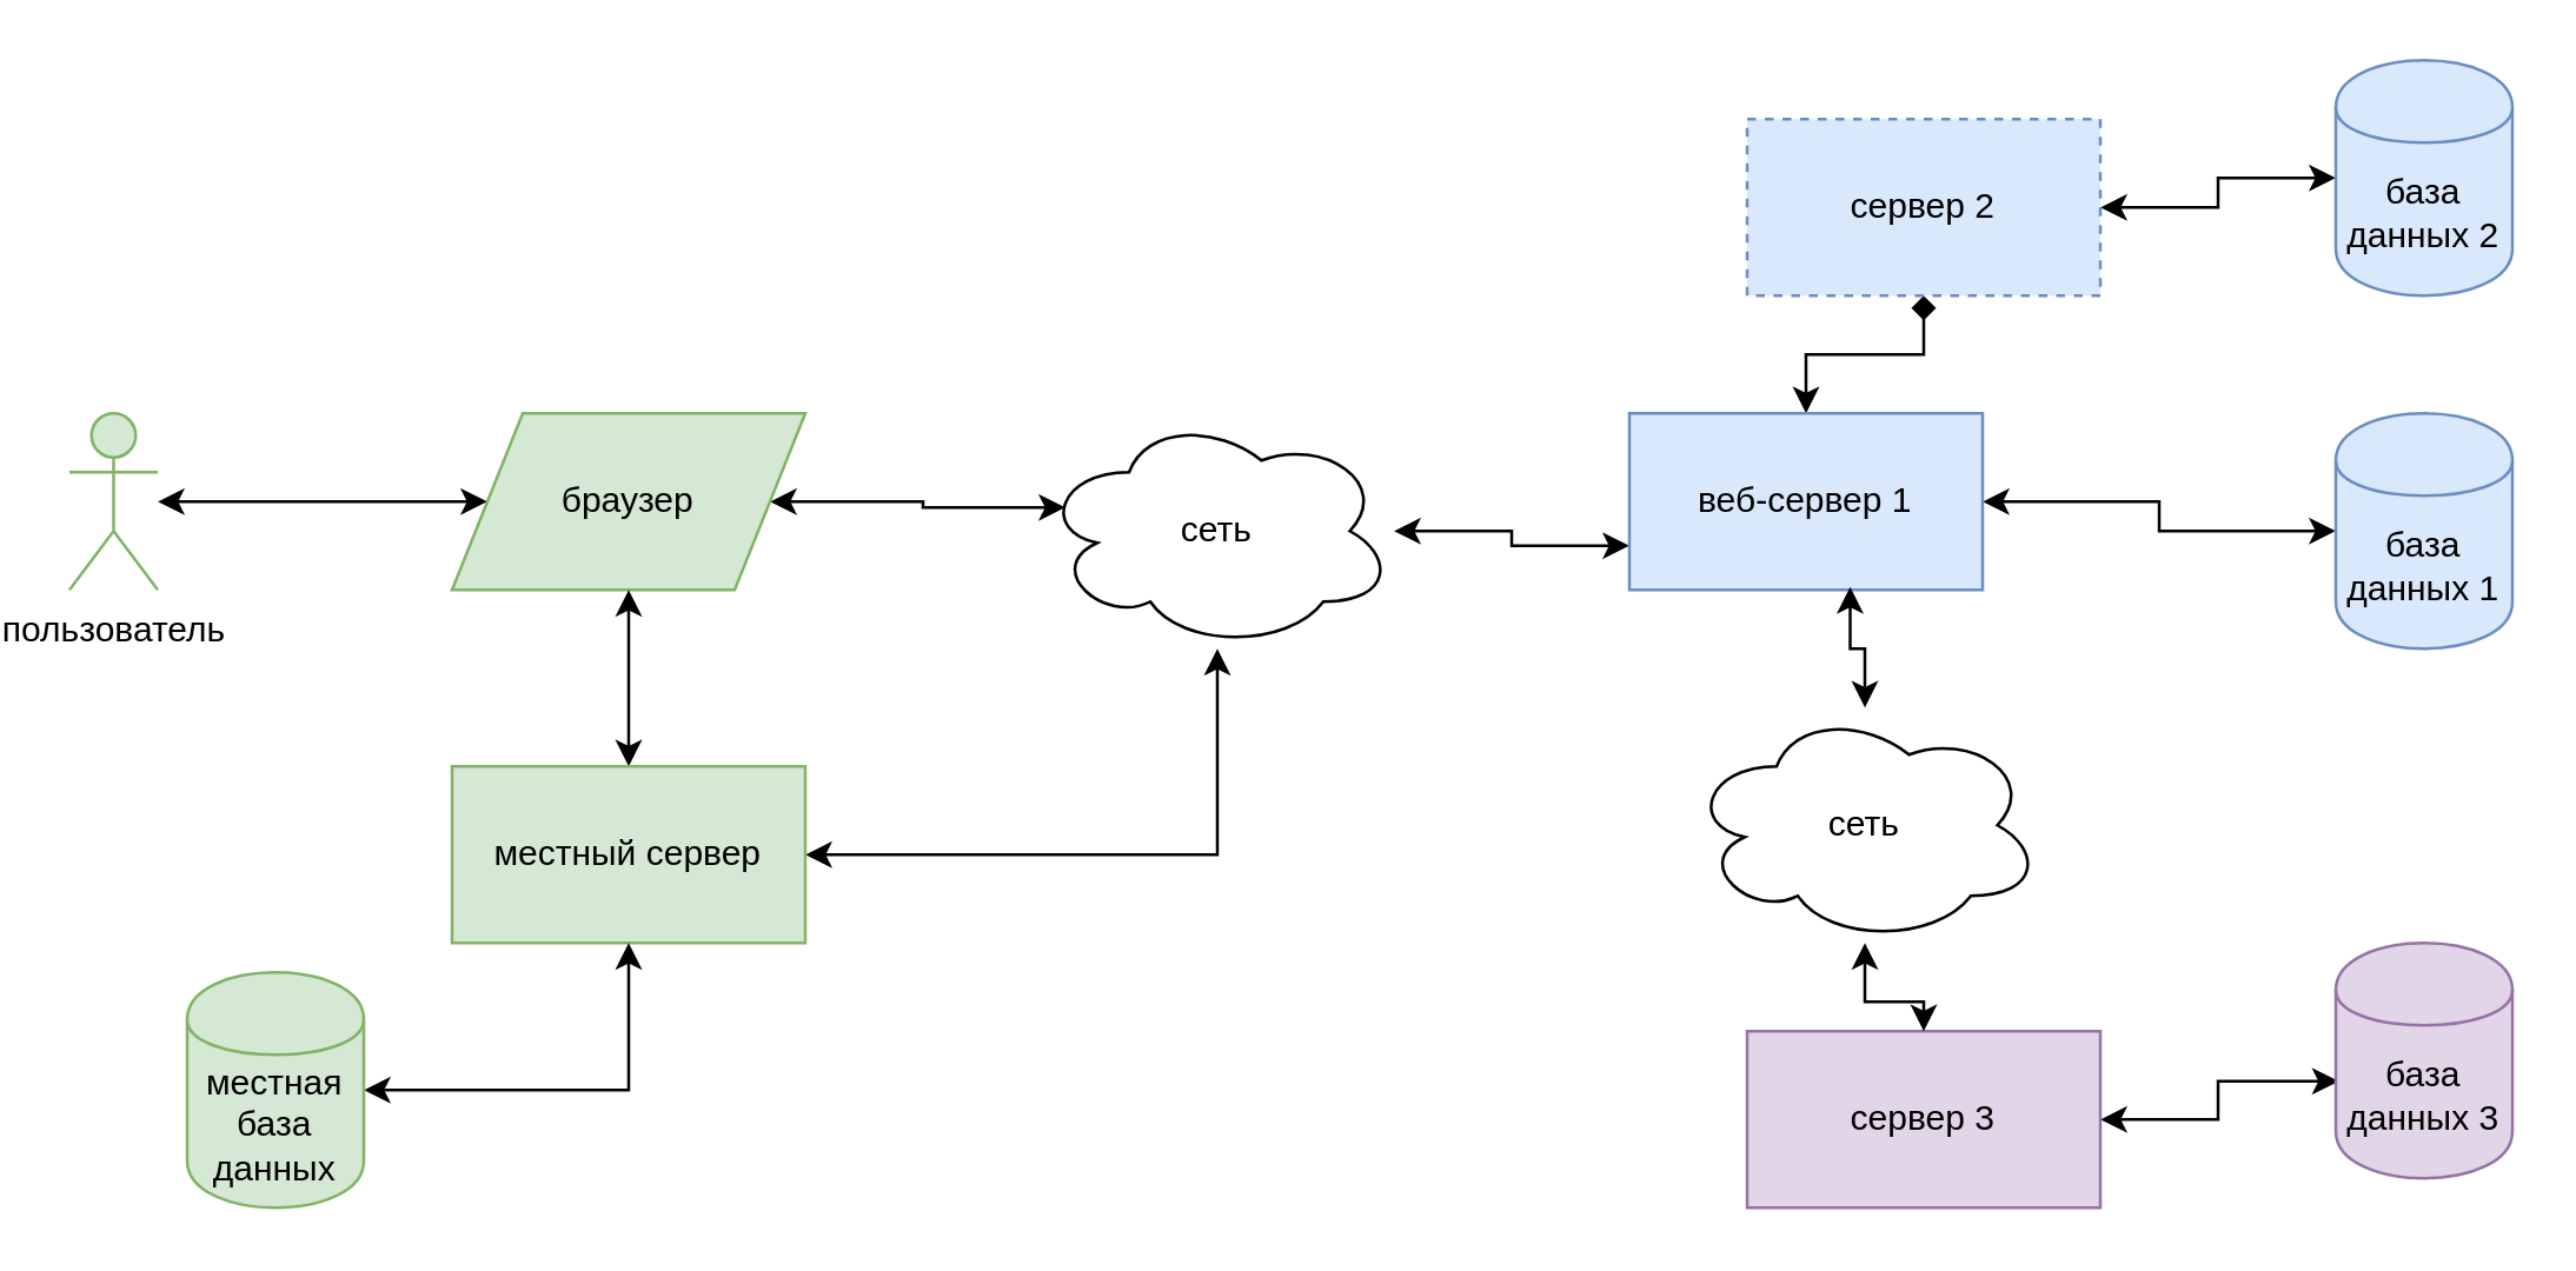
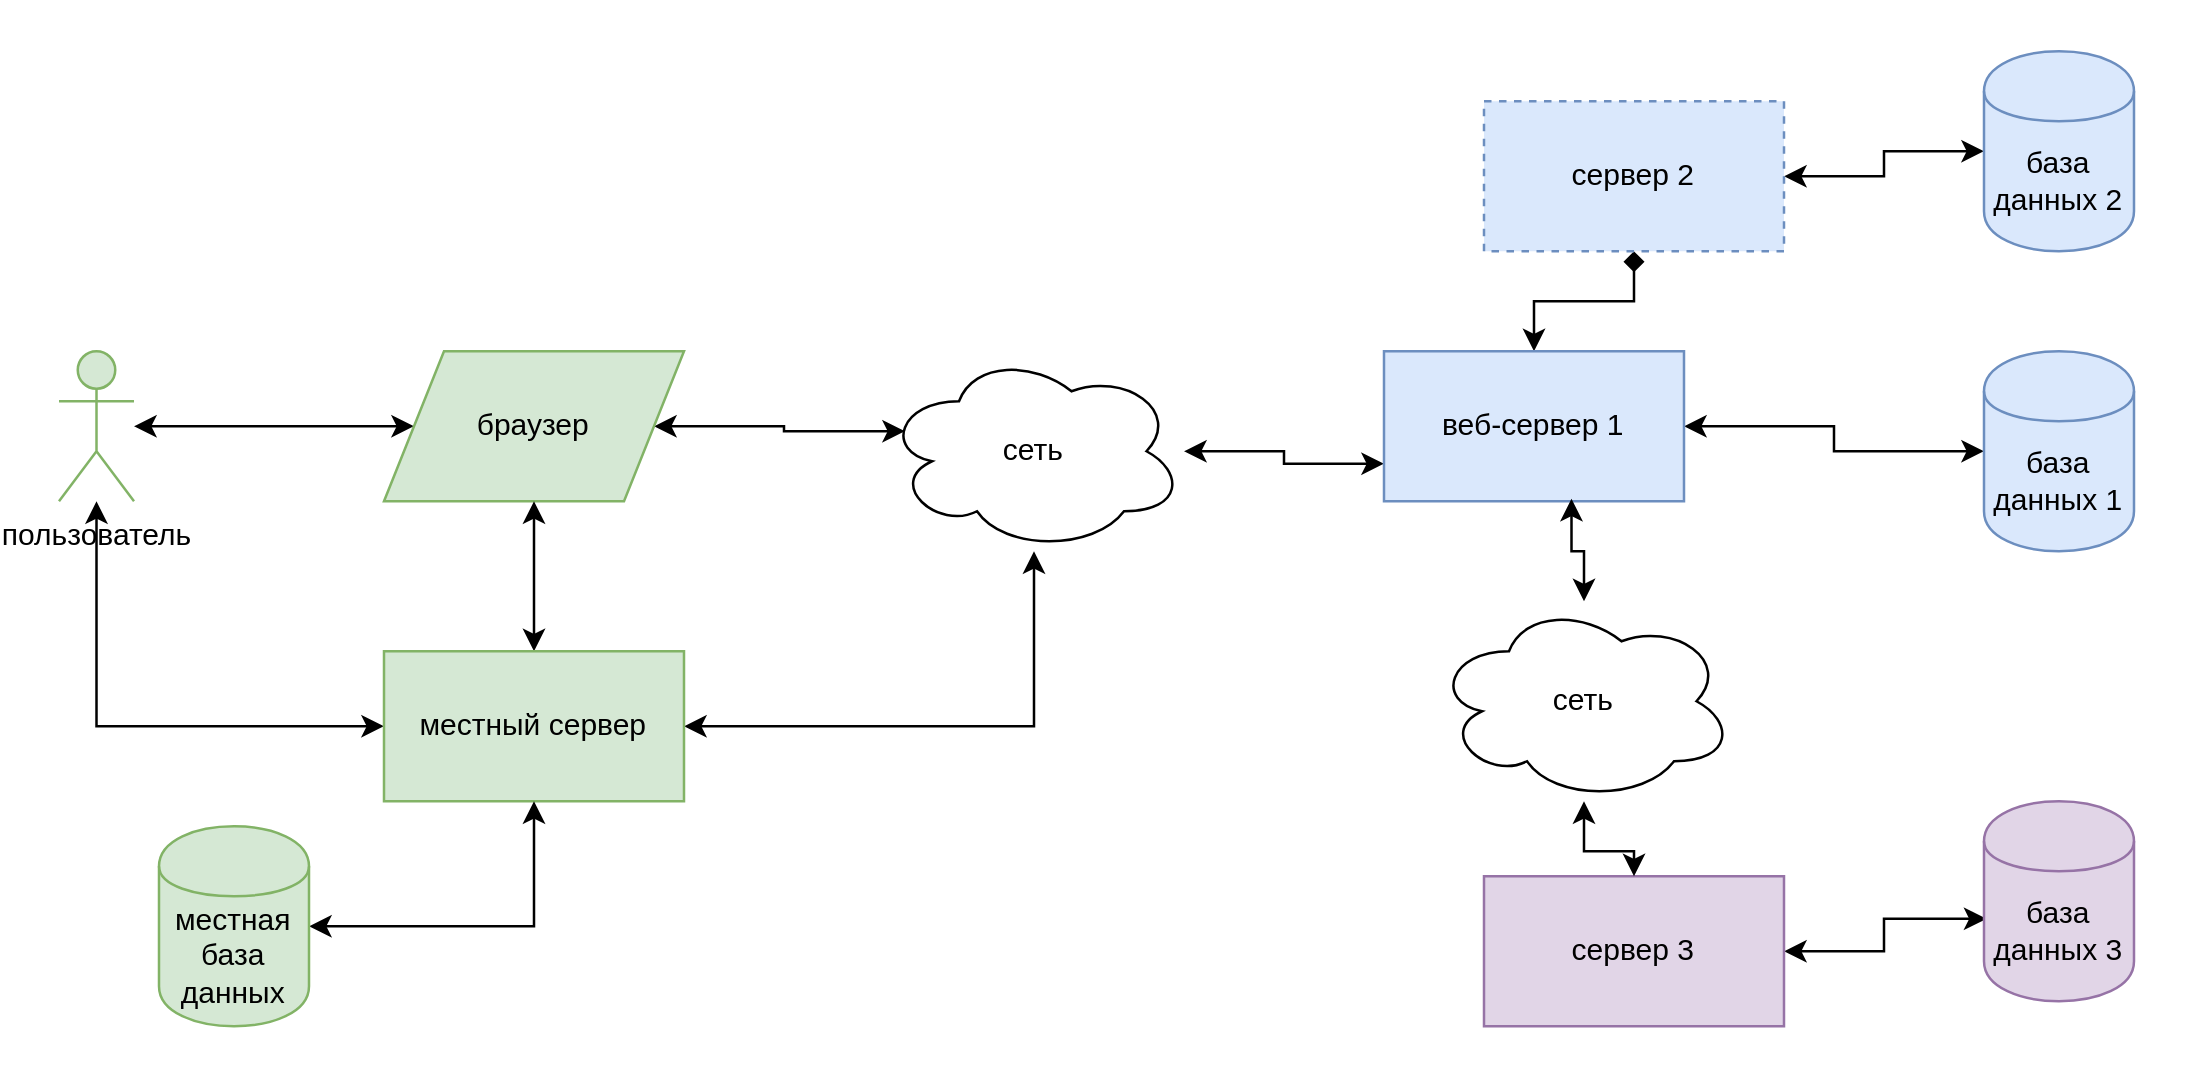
+ <mxCell id="18" style="edgeStyle=orthogonalEdgeStyle;rounded=0;orthogonalLoop=1;jettySize=auto;html=1;startArrow=classic;startFill=1;" parent="1" source="21" target="3" edge="1"><mxGeometry relative="1" as="geometry" /></mxCell>
